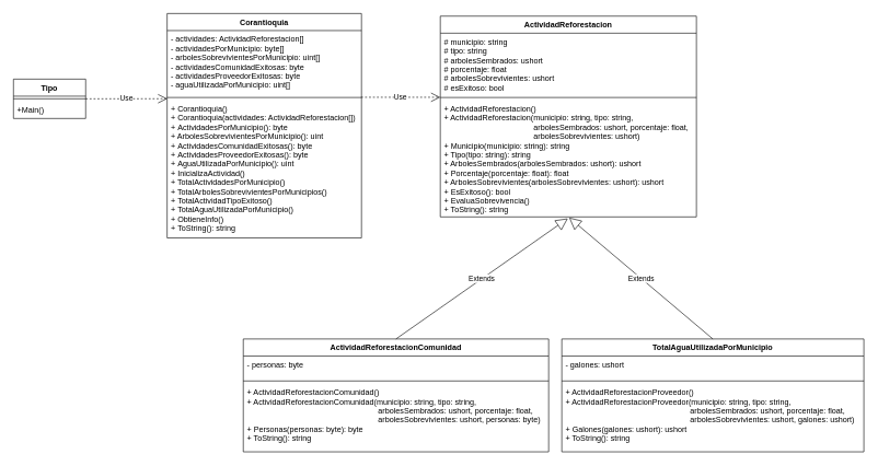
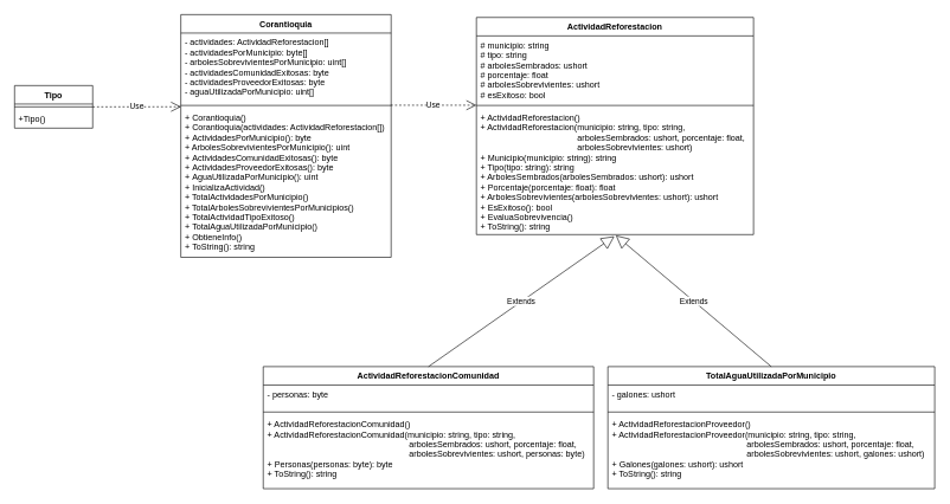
- <mxCell id="20" value="+Main()" style="text;strokeColor=none;fillColor=none;align=left;verticalAlign=top;spacingLeft=4;spacingRight=4;overflow=hidden;rotatable=0;points=[[0,0.5],[1,0.5]];portConstraint=eastwest;" parent="18" vertex="1"><mxGeometry y="34" width="110" height="26" as="geometry" /></mxCell>
+ <mxCell id="20" value="+Tipo()" style="text;strokeColor=none;fillColor=none;align=left;verticalAlign=top;spacingLeft=4;spacingRight=4;overflow=hidden;rotatable=0;points=[[0,0.5],[1,0.5]];portConstraint=eastwest;" parent="18" vertex="1"><mxGeometry y="34" width="110" height="26" as="geometry" /></mxCell>
